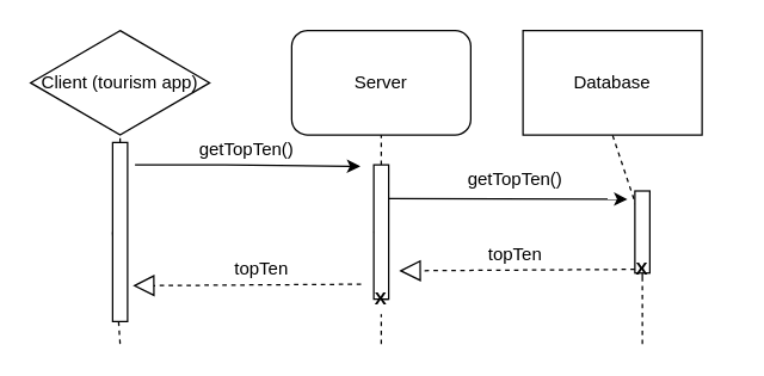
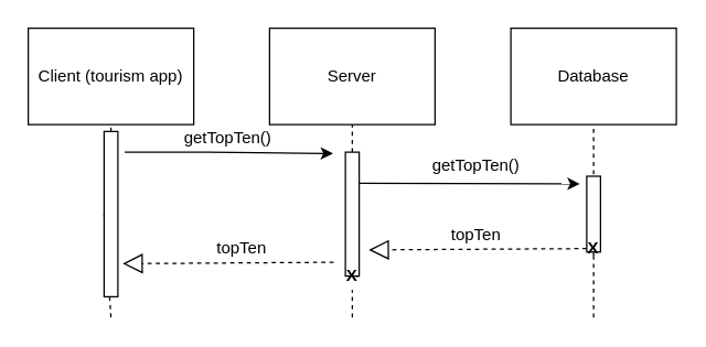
- <mxCell id="2" value="Client (tourism app)" style="rhombus;whiteSpace=wrap;html=1;" vertex="1" parent="1"><mxGeometry x="20" y="20" width="120" height="70" as="geometry" /></mxCell>
+ <mxCell id="2" value="Client (tourism app)" style="rounded=0;whiteSpace=wrap;html=1;" vertex="1" parent="1"><mxGeometry x="20" y="20" width="120" height="70" as="geometry" /></mxCell>
- <mxCell id="3" value="Server" style="whiteSpace=wrap;html=1;rounded=1;" vertex="1" parent="1"><mxGeometry x="195" y="20" width="120" height="70" as="geometry" /></mxCell>
+ <mxCell id="3" value="Server" style="rounded=0;whiteSpace=wrap;html=1;" vertex="1" parent="1"><mxGeometry x="195" y="20" width="120" height="70" as="geometry" /></mxCell>
- <mxCell id="4" value="Database" style="rounded=0;whiteSpace=wrap;html=1;" vertex="1" parent="1"><mxGeometry x="350" y="20" width="120" height="70" as="geometry" /></mxCell>
+ <mxCell id="4" value="Database" style="rounded=0;whiteSpace=wrap;html=1;" vertex="1" parent="1"><mxGeometry x="370" y="20" width="120" height="70" as="geometry" /></mxCell>
